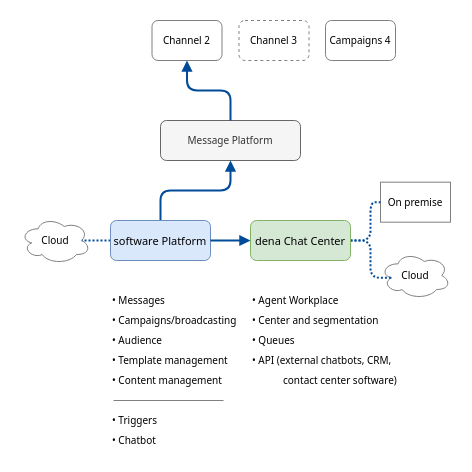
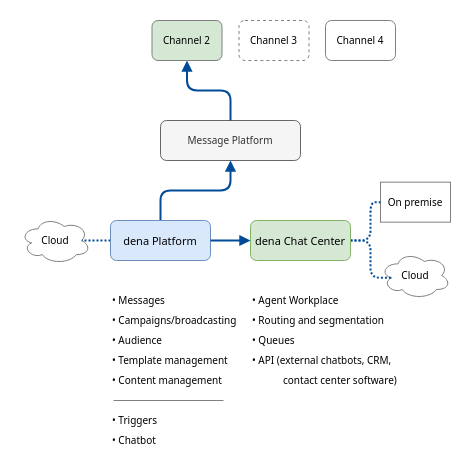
- <mxCell id="18" value="Channel 2" style="rounded=1;fontFamily=segoe ui;fontSize=10;strokeColor=#808080;" vertex="1" parent="17"><mxGeometry x="86.5" width="70" height="40" as="geometry" /></mxCell>
+ <mxCell id="18" value="Channel 2" style="rounded=1;fontFamily=segoe ui;fontSize=10;strokeColor=#808080;fillColor=#d5e8d4;" vertex="1" parent="17"><mxGeometry x="86.5" width="70" height="40" as="geometry" /></mxCell>
- <mxCell id="20" value="Campaigns 4" style="rounded=1;fontFamily=segoe ui;fontSize=10;strokeColor=#808080;" vertex="1" parent="17"><mxGeometry x="260" width="70" height="40" as="geometry" /></mxCell>
+ <mxCell id="20" value="Channel 4" style="rounded=1;fontFamily=segoe ui;fontSize=10;strokeColor=#808080;" vertex="1" parent="17"><mxGeometry x="260" width="70" height="40" as="geometry" /></mxCell>
- <mxCell id="33" value="software Platform" style="rounded=1;fontFamily=segoe ui;fontSize=11;fillColor=#dae8fc;strokeColor=#6c8ebf;" vertex="1" parent="32"><mxGeometry width="100" height="40" as="geometry" /></mxCell>
+ <mxCell id="33" value="dena Platform" style="rounded=1;fontFamily=segoe ui;fontSize=11;fillColor=#dae8fc;strokeColor=#6c8ebf;" vertex="1" parent="32"><mxGeometry width="100" height="40" as="geometry" /></mxCell>
- <mxCell id="28" value="• Center and segmentation" style="text;strokeColor=none;fillColor=none;align=left;verticalAlign=middle;rounded=0;fontFamily=segoe ui;fontSize=10;" vertex="1" parent="26"><mxGeometry y="20" width="180" height="20" as="geometry" /></mxCell>
+ <mxCell id="28" value="• Routing and segmentation" style="text;strokeColor=none;fillColor=none;align=left;verticalAlign=middle;rounded=0;fontFamily=segoe ui;fontSize=10;" vertex="1" parent="26"><mxGeometry y="20" width="180" height="20" as="geometry" /></mxCell>
